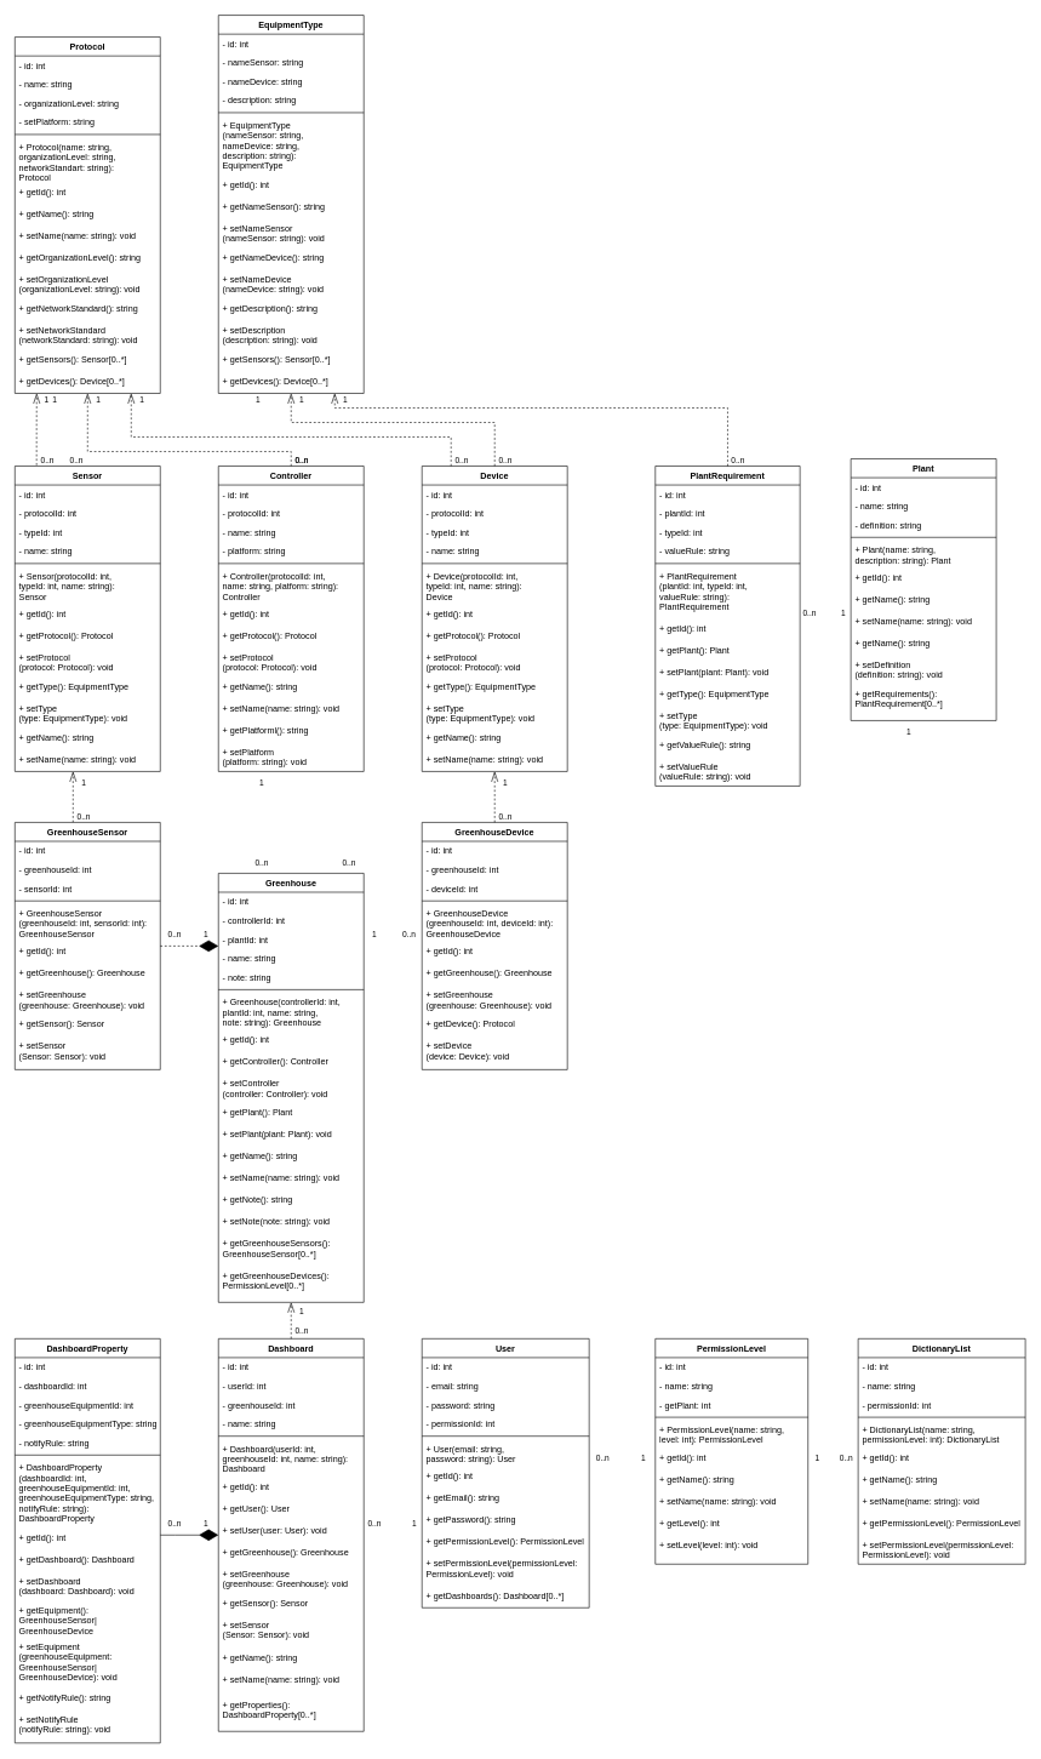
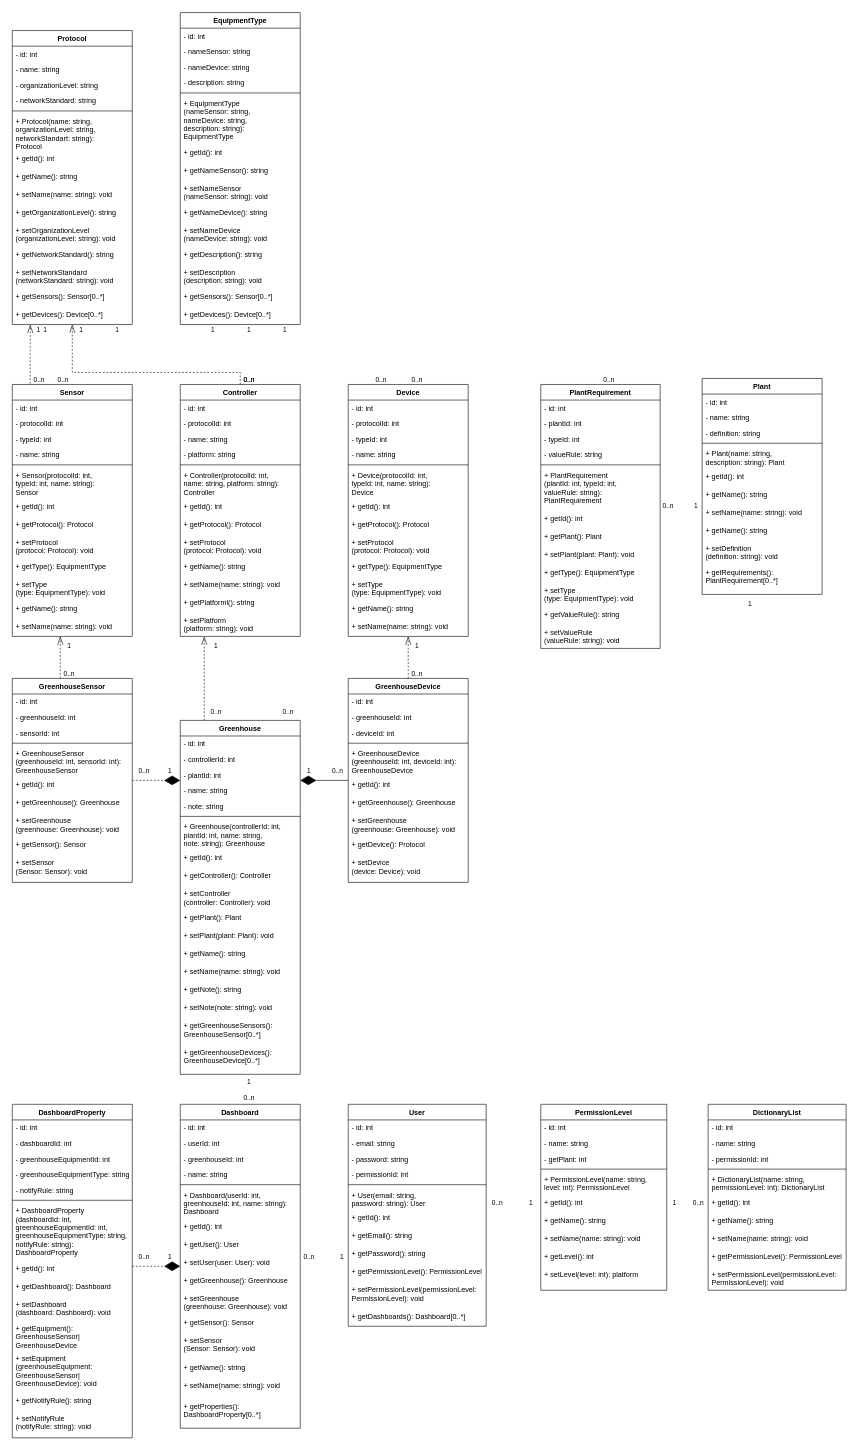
- <mxCell id="6" value="- setPlatform: string" style="text;strokeColor=none;fillColor=none;align=left;verticalAlign=top;spacingLeft=4;spacingRight=4;overflow=hidden;rotatable=0;points=[[0,0.5],[1,0.5]];portConstraint=eastwest;" vertex="1" parent="2"><mxGeometry y="104" width="200" height="26" as="geometry" /></mxCell>
+ <mxCell id="6" value="- networkStandard: string" style="text;strokeColor=none;fillColor=none;align=left;verticalAlign=top;spacingLeft=4;spacingRight=4;overflow=hidden;rotatable=0;points=[[0,0.5],[1,0.5]];portConstraint=eastwest;" vertex="1" parent="2"><mxGeometry y="104" width="200" height="26" as="geometry" /></mxCell>
- <mxCell id="220" value="" style="endArrow=openThin;endSize=12;dashed=1;html=1;rounded=0;endFill=0;edgeStyle=orthogonalEdgeStyle;" edge="1" parent="1" source="89" target="61"><mxGeometry x="1" y="-340" width="160" relative="1" as="geometry"><mxPoint x="690.029" y="650" as="sourcePoint" /><mxPoint x="410.029" y="560" as="targetPoint" /><Array as="points"><mxPoint x="1000" y="560" /><mxPoint x="460" y="560" /></Array><mxPoint x="340" y="-340" as="offset" /></mxGeometry></mxCell>
- <mxCell id="211" value="" style="endArrow=openThin;endSize=12;dashed=1;html=1;rounded=0;endFill=0;edgeStyle=orthogonalEdgeStyle;" edge="1" parent="1" source="47" target="61"><mxGeometry x="1" y="-340" width="160" relative="1" as="geometry"><mxPoint x="690" y="640" as="sourcePoint" /><mxPoint x="530" y="560" as="targetPoint" /><Array as="points"><mxPoint x="680" y="580" /><mxPoint x="400" y="580" /></Array><mxPoint x="340" y="-340" as="offset" /></mxGeometry></mxCell>
- <mxCell id="217" value="" style="endArrow=openThin;endSize=12;dashed=1;html=1;rounded=0;endFill=0;edgeStyle=orthogonalEdgeStyle;" edge="1" parent="1" source="47" target="2"><mxGeometry x="1" y="-340" width="160" relative="1" as="geometry"><mxPoint x="670" y="632" as="sourcePoint" /><mxPoint x="165" y="582" as="targetPoint" /><Array as="points"><mxPoint x="620" y="600" /><mxPoint x="180" y="600" /></Array><mxPoint x="340" y="-340" as="offset" /></mxGeometry></mxCell>
+ <mxCell id="215" value="" style="endArrow=openThin;endSize=12;dashed=1;html=1;rounded=0;endFill=0;edgeStyle=orthogonalEdgeStyle;" edge="1" parent="1" source="103" target="18"><mxGeometry x="1" y="-340" width="160" relative="1" as="geometry"><mxPoint x="350" y="1190" as="sourcePoint" /><mxPoint x="350" y="1070" as="targetPoint" /><Array as="points"><mxPoint x="340" y="1140" /><mxPoint x="340" y="1140" /></Array><mxPoint x="340" y="-340" as="offset" /></mxGeometry></mxCell>
+ <mxCell id="213" value="" style="endArrow=diamondThin;endFill=1;endSize=24;html=1;rounded=0;edgeStyle=orthogonalEdgeStyle;" edge="1" parent="1" source="133" target="103"><mxGeometry width="160" relative="1" as="geometry"><mxPoint x="570" y="1150" as="sourcePoint" /><mxPoint x="399" y="1200" as="targetPoint" /><Array as="points"><mxPoint x="540" y="1300" /><mxPoint x="540" y="1300" /></Array></mxGeometry></mxCell>
- <mxCell id="121" value="+ getGreenhouseDevices():&#10;PermissionLevel[0..*]" style="text;strokeColor=none;fillColor=none;align=left;verticalAlign=top;spacingLeft=4;spacingRight=4;overflow=hidden;rotatable=0;points=[[0,0.5],[1,0.5]];portConstraint=eastwest;" vertex="1" parent="103"><mxGeometry y="540" width="200" height="50" as="geometry" /></mxCell>
+ <mxCell id="121" value="+ getGreenhouseDevices():&#10;GreenhouseDevice[0..*]" style="text;strokeColor=none;fillColor=none;align=left;verticalAlign=top;spacingLeft=4;spacingRight=4;overflow=hidden;rotatable=0;points=[[0,0.5],[1,0.5]];portConstraint=eastwest;" vertex="1" parent="103"><mxGeometry y="540" width="200" height="50" as="geometry" /></mxCell>
- <mxCell id="214" value="" style="endArrow=openThin;endSize=12;dashed=1;html=1;rounded=0;endFill=0;edgeStyle=orthogonalEdgeStyle;" edge="1" parent="1" source="144" target="103"><mxGeometry x="1" y="-340" width="160" relative="1" as="geometry"><mxPoint x="399.85" y="1834" as="sourcePoint" /><mxPoint x="399.85" y="1794" as="targetPoint" /><mxPoint x="340" y="-340" as="offset" /></mxGeometry></mxCell>
- <mxCell id="218" value="" style="endArrow=diamondThin;endFill=1;endSize=24;html=1;rounded=0;edgeStyle=orthogonalEdgeStyle;" edge="1" parent="1" source="174" target="144"><mxGeometry width="160" relative="1" as="geometry"><mxPoint x="230" y="2000" as="sourcePoint" /><mxPoint x="290" y="2000" as="targetPoint" /><Array as="points"><mxPoint x="240" y="2110" /><mxPoint x="240" y="2110" /></Array></mxGeometry></mxCell>
+ <mxCell id="218" value="" style="endArrow=diamondThin;endFill=1;endSize=24;html=1;rounded=0;edgeStyle=orthogonalEdgeStyle;dashed=1;" edge="1" parent="1" source="174" target="144"><mxGeometry width="160" relative="1" as="geometry"><mxPoint x="230" y="2000" as="sourcePoint" /><mxPoint x="290" y="2000" as="targetPoint" /><Array as="points"><mxPoint x="240" y="2110" /><mxPoint x="240" y="2110" /></Array></mxGeometry></mxCell>
- <mxCell id="210" value="+ setLevel(level: int): void" style="text;strokeColor=none;fillColor=none;align=left;verticalAlign=top;spacingLeft=4;spacingRight=4;overflow=hidden;rotatable=0;points=[[0,0.5],[1,0.5]];portConstraint=eastwest;" vertex="1" parent="200"><mxGeometry y="270" width="210" height="40" as="geometry" /></mxCell>
+ <mxCell id="210" value="+ setLevel(level: int): platform" style="text;strokeColor=none;fillColor=none;align=left;verticalAlign=top;spacingLeft=4;spacingRight=4;overflow=hidden;rotatable=0;points=[[0,0.5],[1,0.5]];portConstraint=eastwest;" vertex="1" parent="200"><mxGeometry y="270" width="210" height="40" as="geometry" /></mxCell>
